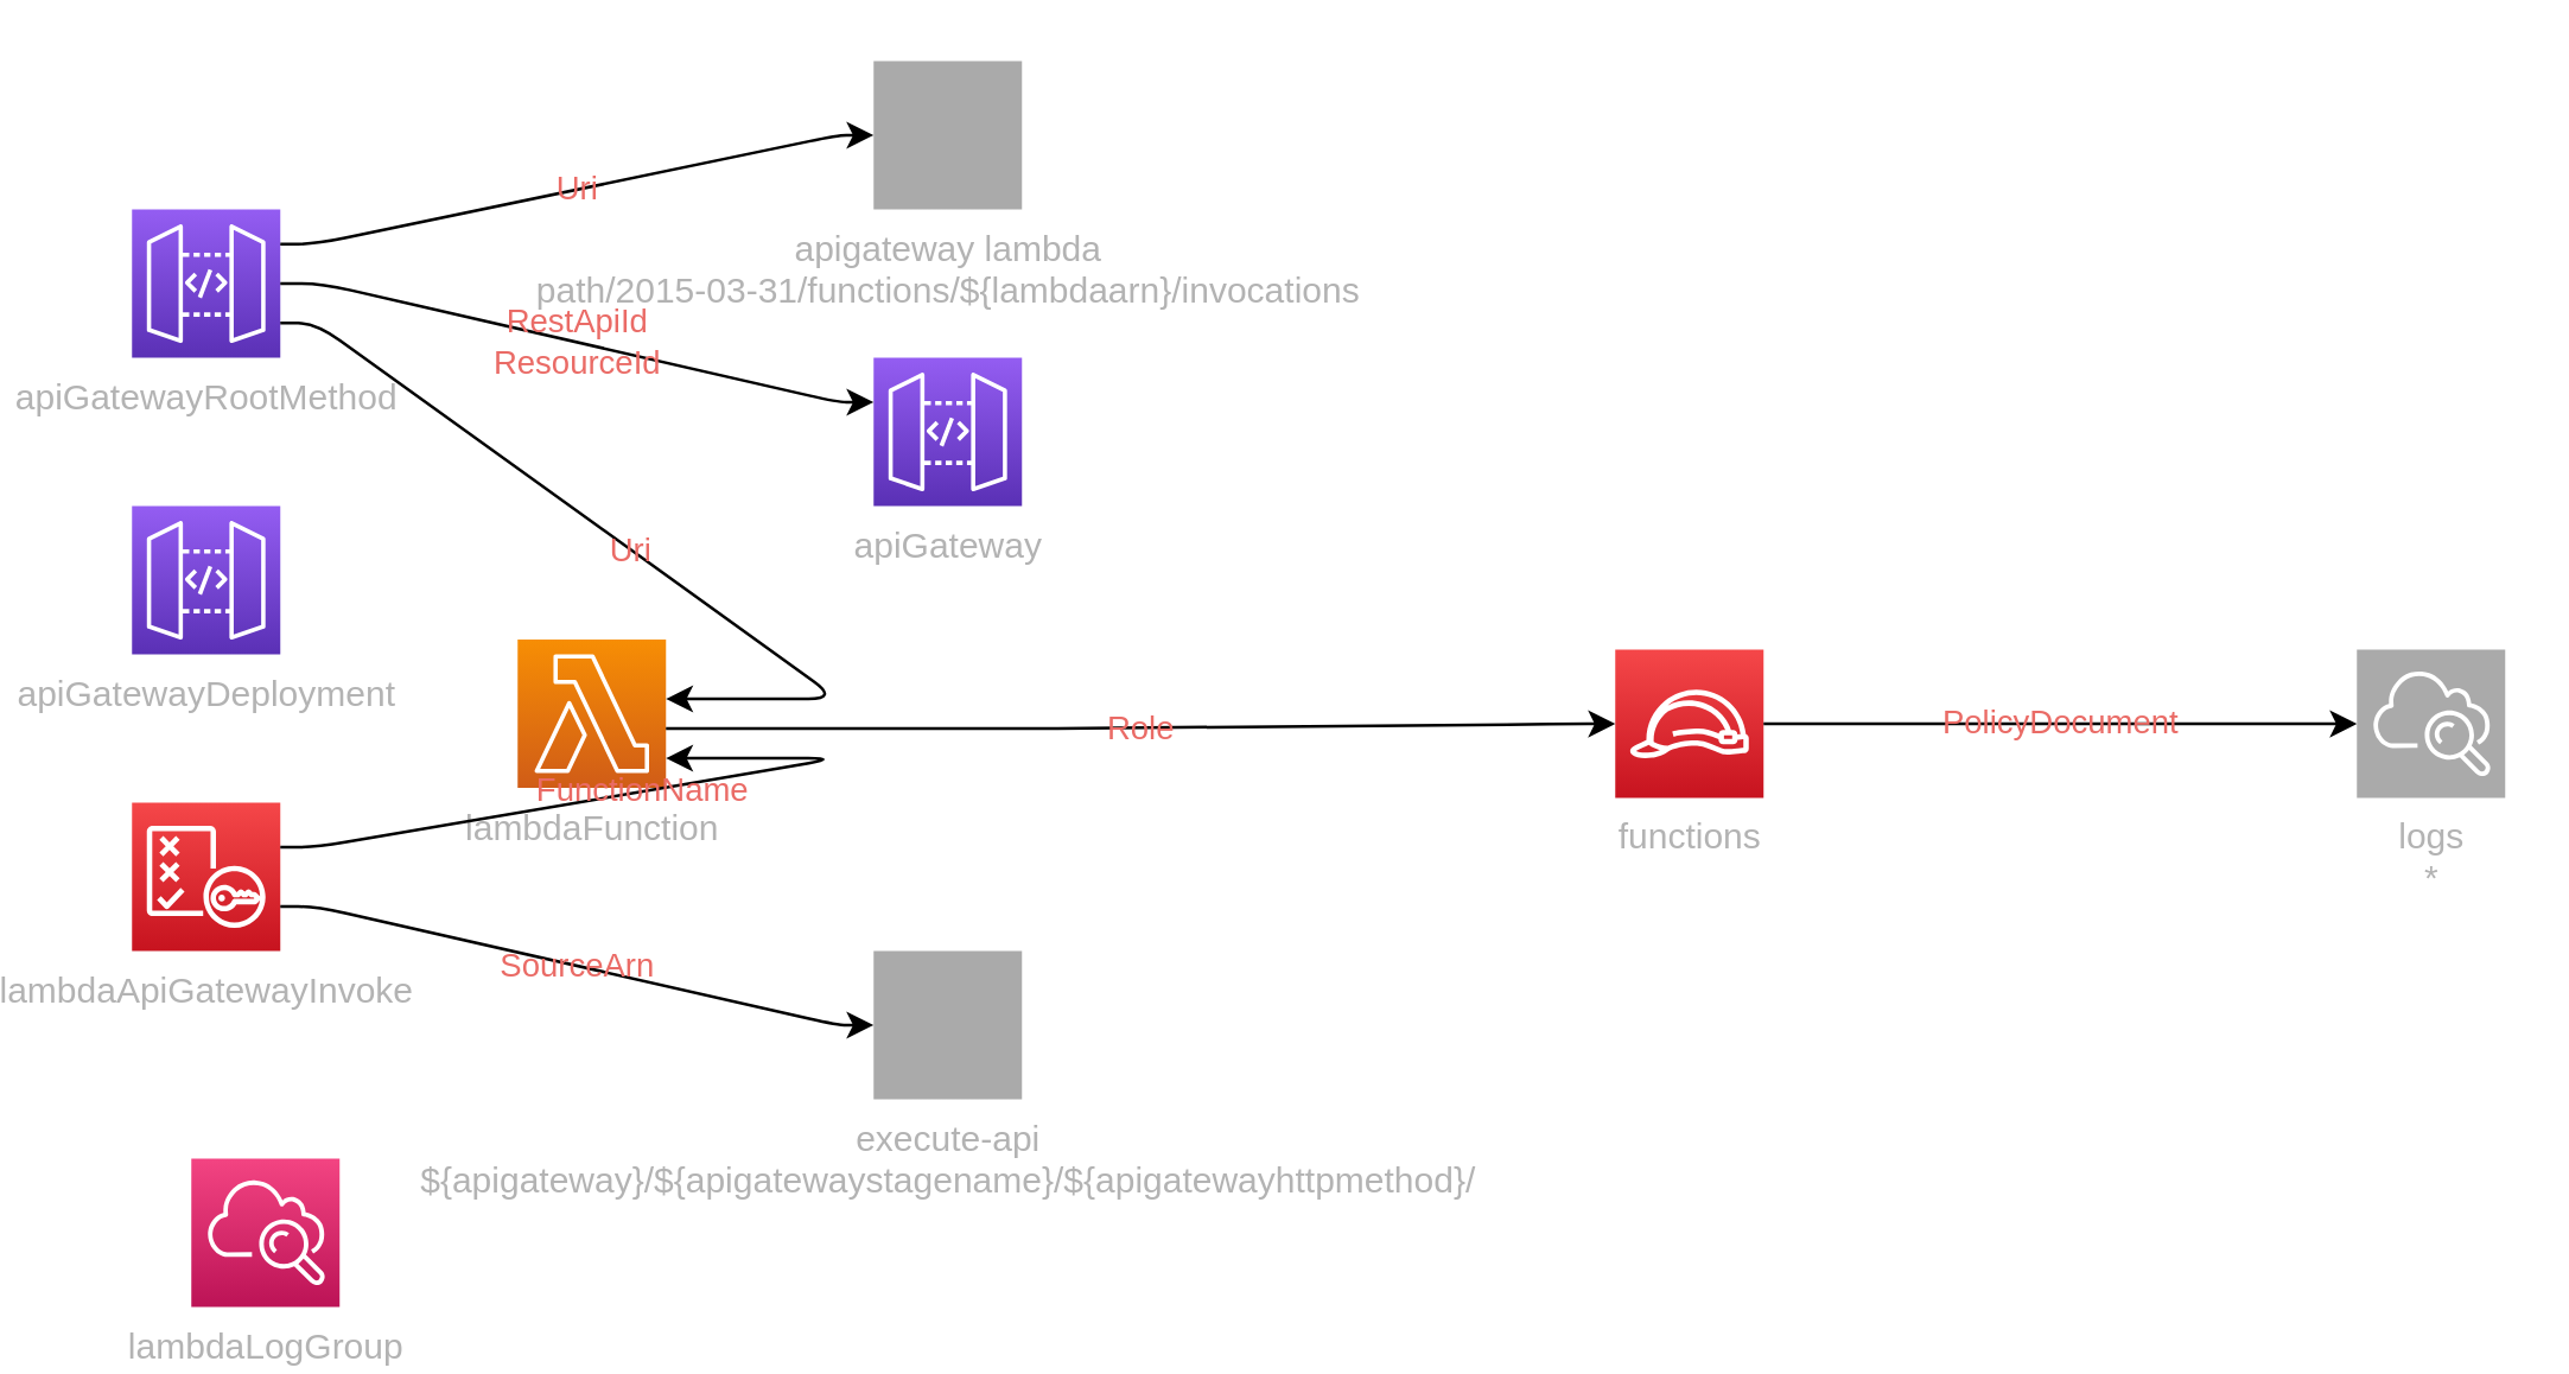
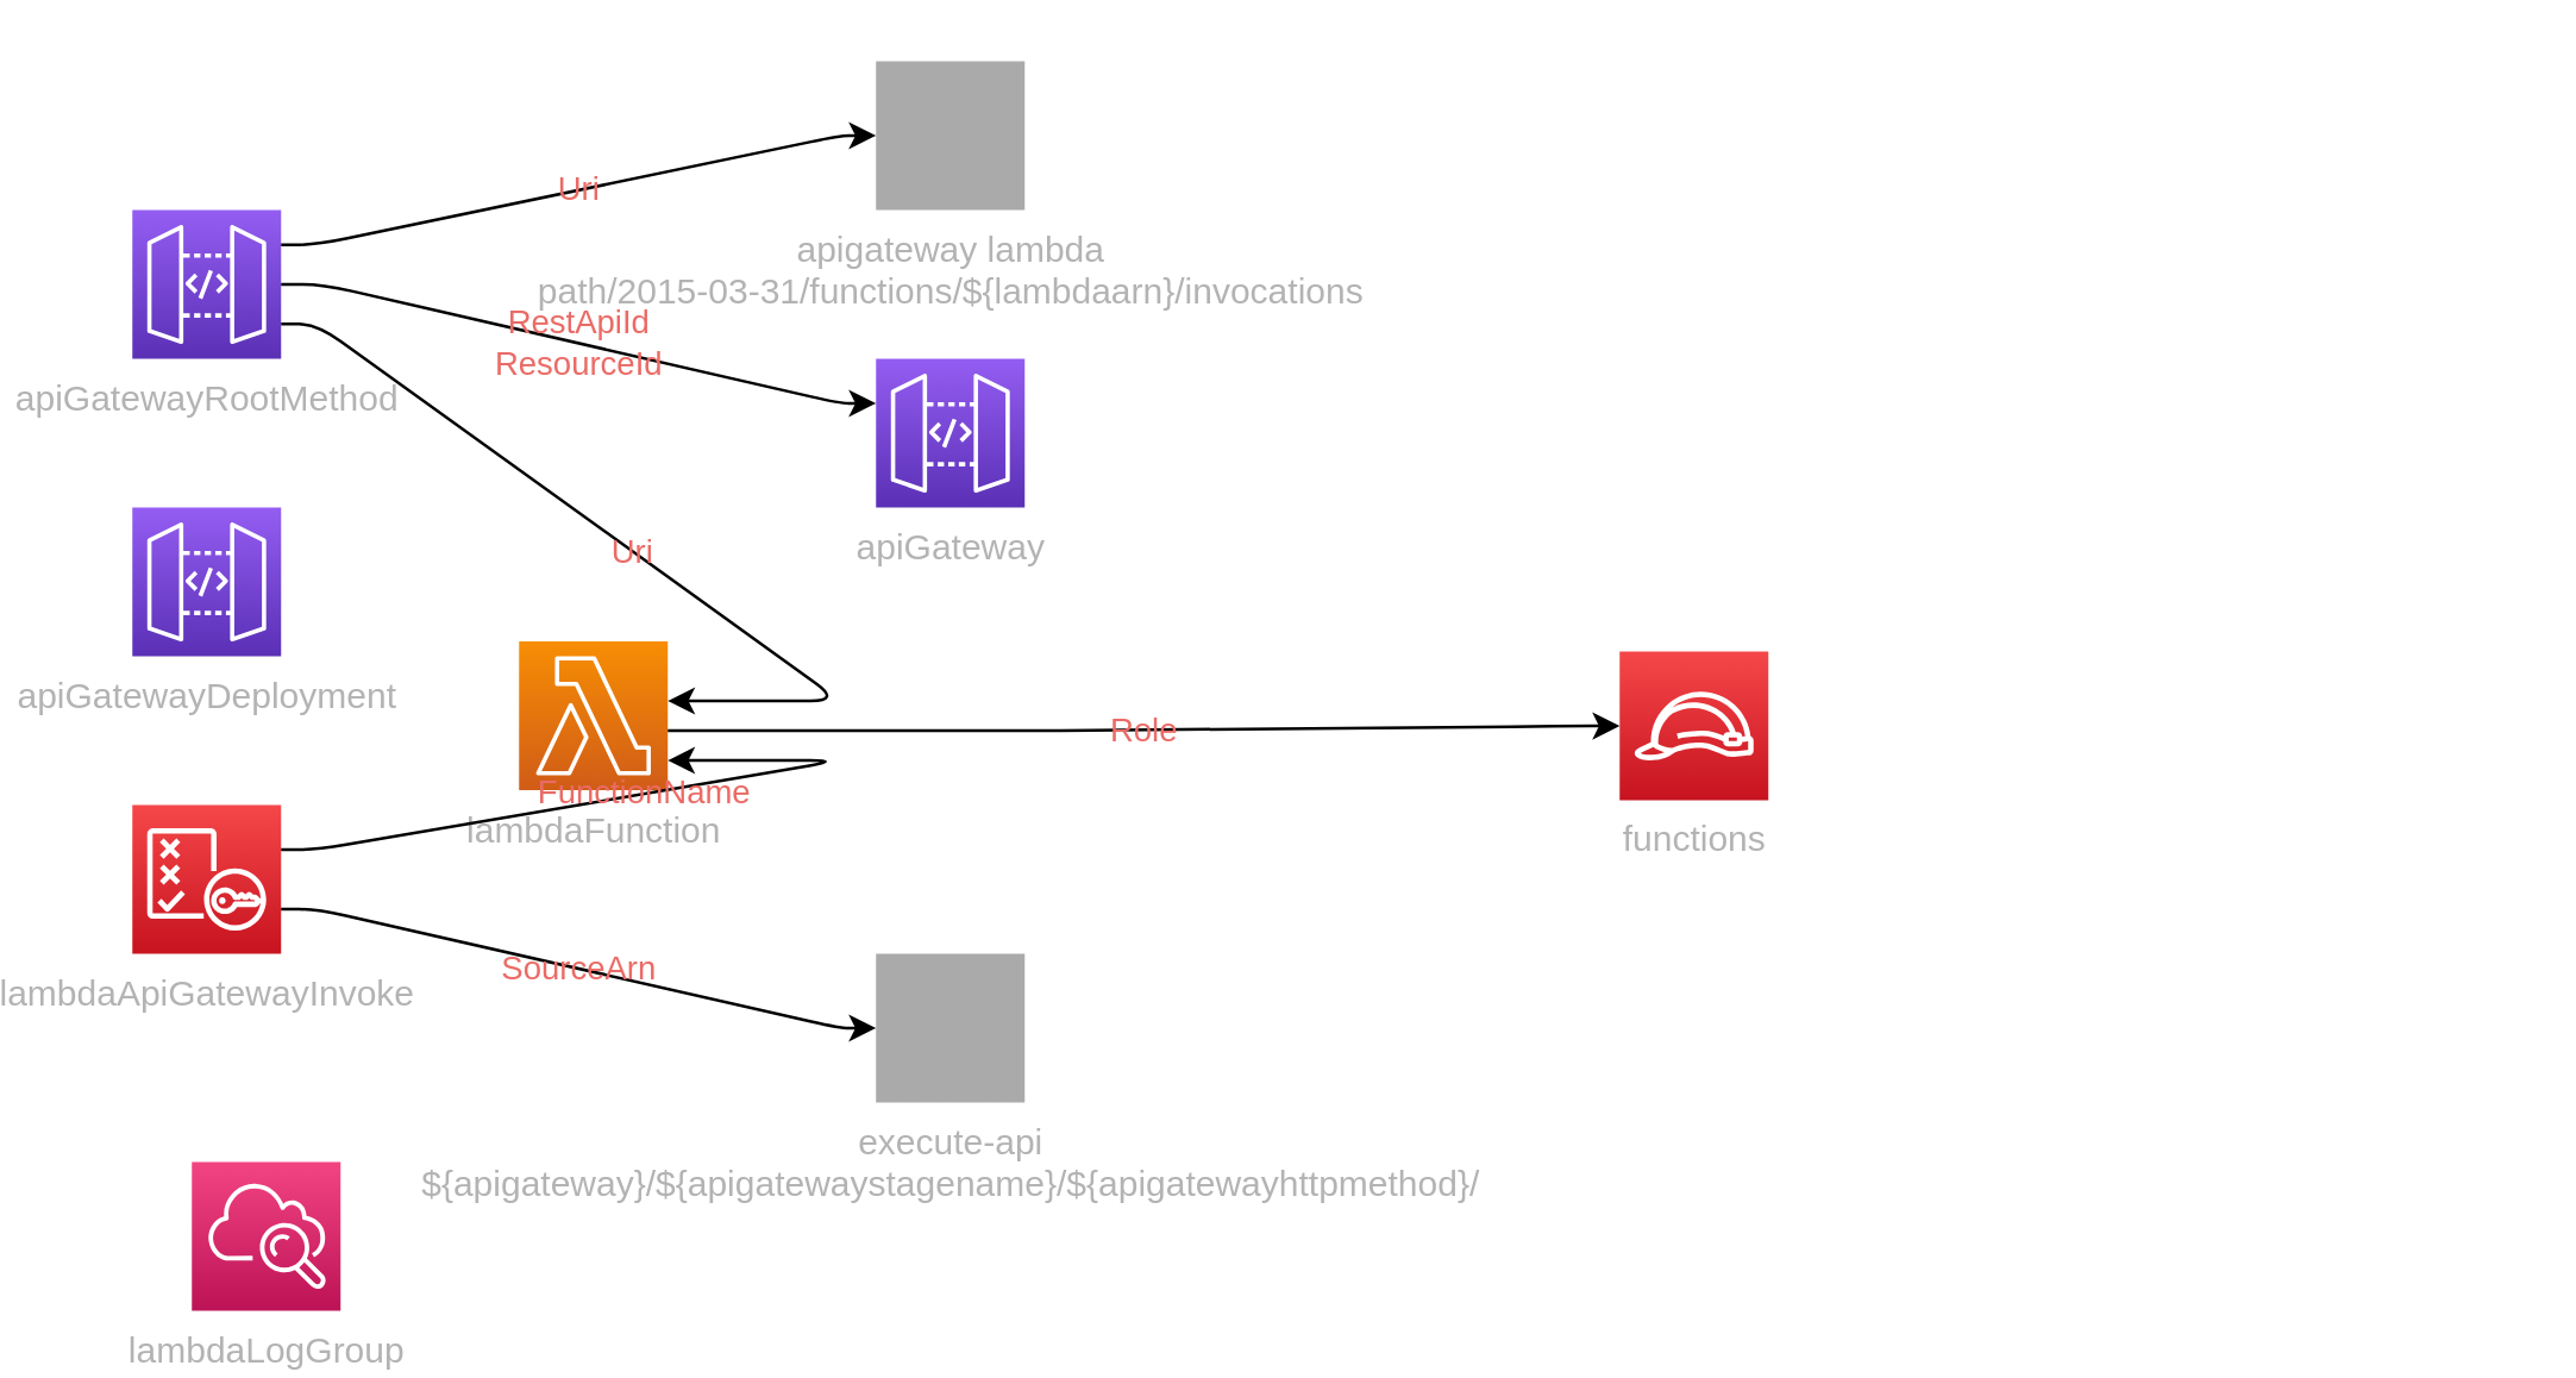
- <mxCell id="18" value="PolicyDocument" style="edgeStyle=orthogonalEdgeStyle;rounded=1;orthogonalLoop=1;jettySize=auto;html=1;labelBackgroundColor=none;fontColor=#EA6B66;noEdgeStyle=1;orthogonal=1;" edge="1" parent="1" source="7" target="11"><mxGeometry relative="1" as="geometry"><Array as="points"><mxPoint x="582" y="243.438" /><mxPoint x="758" y="243.438" /></Array></mxGeometry></mxCell>
- <mxCell id="11" value="logs  &#10;*" style="outlineConnect=0;fontColor=#B3B3B3;gradientColor=#aaaaaa;gradientDirection=north;fillColor=#aaaaaa;strokeColor=#ffffff;dashed=0;verticalLabelPosition=bottom;verticalAlign=top;align=center;html=1;fontSize=12;fontStyle=0;aspect=fixed;shape=mxgraph.aws4.resourceIcon;resIcon=mxgraph.aws4.cloudwatch;" vertex="1" parent="1"><mxGeometry x="770" y="218.438" width="50" height="50" as="geometry" /></mxCell>
